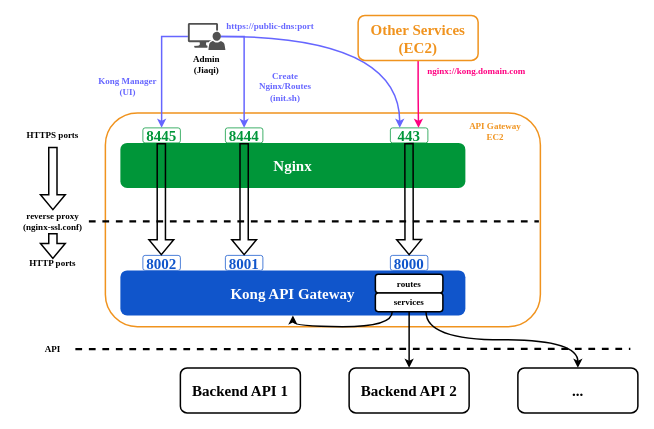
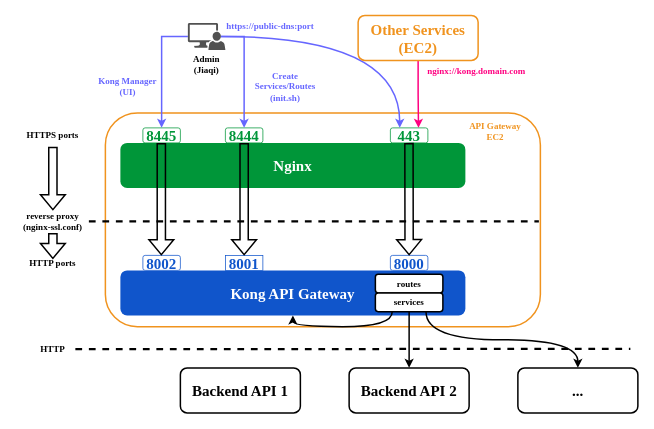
- <mxCell id="25" value="&lt;font&gt;&lt;span&gt;Create Nginx/Routes&lt;br&gt;(init.sh)&lt;br&gt;&lt;/span&gt;&lt;/font&gt;" style="text;html=1;strokeColor=none;fillColor=none;align=center;verticalAlign=middle;whiteSpace=wrap;rounded=0;fontColor=#6666FF;fontFamily=Ubuntu;fontStyle=1" parent="1" vertex="1"><mxGeometry x="330" y="100" width="100" height="30" as="geometry" /></mxCell>
+ <mxCell id="25" value="&lt;font&gt;&lt;span&gt;Create Services/Routes&lt;br&gt;(init.sh)&lt;br&gt;&lt;/span&gt;&lt;/font&gt;" style="text;html=1;strokeColor=none;fillColor=none;align=center;verticalAlign=middle;whiteSpace=wrap;rounded=0;fontColor=#6666FF;fontFamily=Ubuntu;fontStyle=1" parent="1" vertex="1"><mxGeometry x="330" y="100" width="100" height="30" as="geometry" /></mxCell>
- <mxCell id="6" value="&lt;font color=&quot;#1055cb&quot; size=&quot;1&quot;&gt;&lt;span style=&quot;font-size: 20px;&quot;&gt;8001&lt;/span&gt;&lt;/font&gt;" style="rounded=1;whiteSpace=wrap;html=1;strokeWidth=1;strokeColor=#1055CB;fontFamily=Ubuntu;fontStyle=1" parent="1" vertex="1"><mxGeometry x="300" y="340" width="50" height="20" as="geometry" /></mxCell>
+ <mxCell id="6" value="&lt;font color=&quot;#1055cb&quot; size=&quot;1&quot;&gt;&lt;span style=&quot;font-size: 20px;&quot;&gt;8001&lt;/span&gt;&lt;/font&gt;" style="whiteSpace=wrap;html=1;strokeWidth=1;strokeColor=#1055CB;fontFamily=Ubuntu;fontStyle=1;rounded=0;" parent="1" vertex="1"><mxGeometry x="300" y="340" width="50" height="20" as="geometry" /></mxCell>
- <mxCell id="38" value="&lt;font&gt;&lt;span&gt;API&lt;/span&gt;&lt;/font&gt;" style="text;html=1;strokeColor=none;fillColor=none;align=center;verticalAlign=middle;whiteSpace=wrap;rounded=0;fontFamily=Ubuntu;fontStyle=1" parent="1" vertex="1"><mxGeometry x="45" y="450" width="50" height="30" as="geometry" /></mxCell>
+ <mxCell id="38" value="&lt;font&gt;&lt;span&gt;HTTP&lt;/span&gt;&lt;/font&gt;" style="text;html=1;strokeColor=none;fillColor=none;align=center;verticalAlign=middle;whiteSpace=wrap;rounded=0;fontFamily=Ubuntu;fontStyle=1" parent="1" vertex="1"><mxGeometry x="45" y="450" width="50" height="30" as="geometry" /></mxCell>
